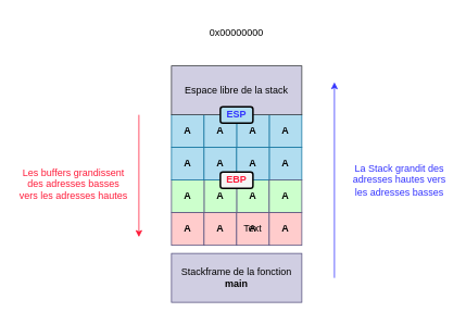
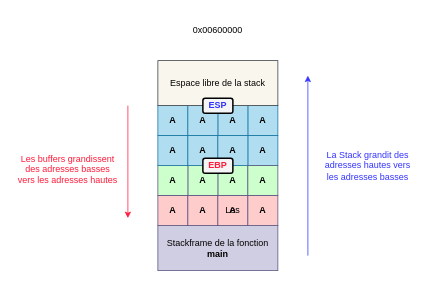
- <mxCell id="24" value="&lt;font color=&quot;#000000&quot;&gt;0x00000000&lt;/font&gt;" style="rounded=0;whiteSpace=wrap;html=1;fillColor=none;strokeColor=none;" vertex="1" parent="1"><mxGeometry x="210" y="20" width="160" height="40" as="geometry" /></mxCell>
+ <mxCell id="24" value="&lt;font color=&quot;#000000&quot;&gt;0x00600000&lt;/font&gt;" style="rounded=0;whiteSpace=wrap;html=1;fillColor=none;strokeColor=none;" vertex="1" parent="1"><mxGeometry x="210" y="20" width="160" height="40" as="geometry" /></mxCell>
- <mxCell id="10" value="&lt;font color=&quot;#000000&quot;&gt;Espace libre de la stack&lt;/font&gt;" style="rounded=0;whiteSpace=wrap;html=1;fillColor=#d0cee2;strokeColor=#36393d;" parent="1" vertex="1"><mxGeometry x="210" y="80" width="160" height="60" as="geometry" /></mxCell>
+ <mxCell id="10" value="&lt;font color=&quot;#000000&quot;&gt;Espace libre de la stack&lt;/font&gt;" style="rounded=0;whiteSpace=wrap;html=1;fillColor=#f9f7ed;strokeColor=#36393d;" parent="1" vertex="1"><mxGeometry x="210" y="80" width="160" height="60" as="geometry" /></mxCell>
- <mxCell id="11" value="&lt;b&gt;&lt;font color=&quot;#3333ff&quot;&gt;ESP&lt;/font&gt;&lt;/b&gt;" style="rounded=1;whiteSpace=wrap;html=1;strokeColor=#000000;strokeWidth=2;fillColor=#b1ddf0;fontColor=#333333;" parent="1" vertex="1"><mxGeometry x="270" y="130" width="40" height="20" as="geometry" /></mxCell>
+ <mxCell id="11" value="&lt;b&gt;&lt;font color=&quot;#3333ff&quot;&gt;ESP&lt;/font&gt;&lt;/b&gt;" style="rounded=1;whiteSpace=wrap;html=1;strokeColor=#000000;strokeWidth=2;fillColor=#f5f5f5;fontColor=#333333;" parent="1" vertex="1"><mxGeometry x="270" y="130" width="40" height="20" as="geometry" /></mxCell>
- <mxCell id="25" value="Text" style="text;html=1;strokeColor=none;fillColor=none;align=center;verticalAlign=middle;whiteSpace=wrap;rounded=0;" vertex="1" parent="1"><mxGeometry x="290" y="270" width="40" height="20" as="geometry" /></mxCell>
+ <mxCell id="25" value="Les" style="text;html=1;strokeColor=none;fillColor=none;align=center;verticalAlign=middle;whiteSpace=wrap;rounded=0;" vertex="1" parent="1"><mxGeometry x="290" y="270" width="40" height="20" as="geometry" /></mxCell>
- <mxCell id="9" value="&lt;font color=&quot;#000000&quot;&gt;Stackframe de la fonction &lt;b&gt;main&lt;/b&gt;&lt;/font&gt;" style="rounded=0;whiteSpace=wrap;html=1;fillColor=#d0cee2;strokeColor=#56517e;" parent="1" vertex="1"><mxGeometry x="210" y="310" width="160" height="60" as="geometry" /></mxCell>
+ <mxCell id="9" value="&lt;font color=&quot;#000000&quot;&gt;Stackframe de la fonction &lt;b&gt;main&lt;/b&gt;&lt;/font&gt;" style="rounded=0;whiteSpace=wrap;html=1;fillColor=#d0cee2;strokeColor=#56517e;" parent="1" vertex="1"><mxGeometry x="210" y="300" width="160" height="60" as="geometry" /></mxCell>
